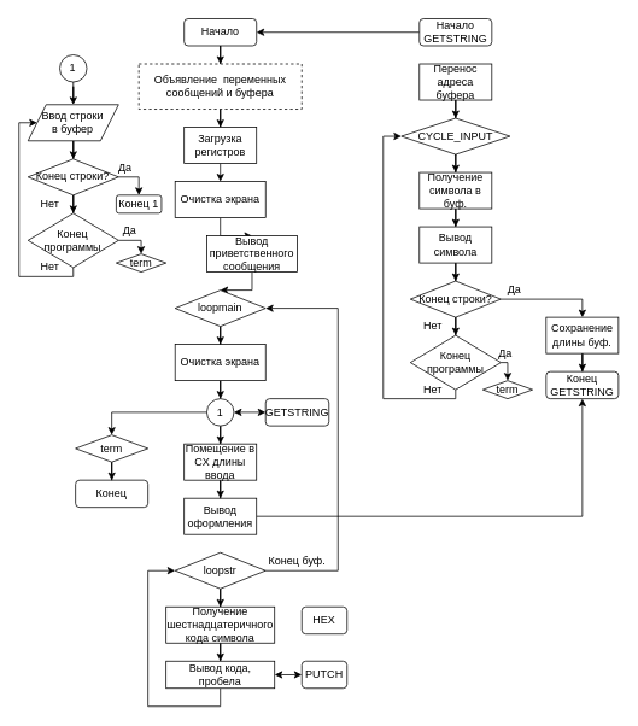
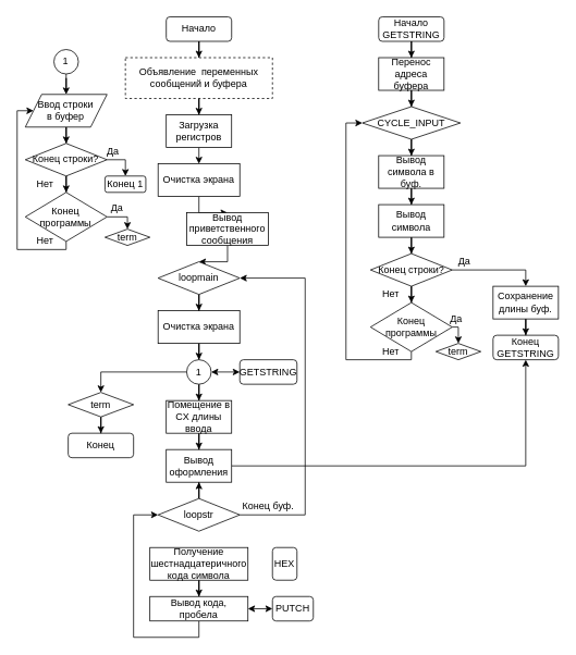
- <mxCell id="53" style="edgeStyle=orthogonalEdgeStyle;rounded=0;orthogonalLoop=1;jettySize=auto;html=1;" edge="1" parent="1" source="54" target="3"><mxGeometry relative="1" as="geometry" /></mxCell>
+ <mxCell id="53" style="edgeStyle=orthogonalEdgeStyle;rounded=0;orthogonalLoop=1;jettySize=auto;html=1;" edge="1" parent="1" source="54" target="57"><mxGeometry relative="1" as="geometry" /></mxCell>
- <mxCell id="61" value="Получение&lt;div&gt;символа в буф.&lt;/div&gt;" style="rounded=0;whiteSpace=wrap;html=1;" vertex="1" parent="1"><mxGeometry x="463" y="190" width="80" height="40" as="geometry" /></mxCell>
+ <mxCell id="61" value="Вывод&lt;div&gt;символа в буф.&lt;/div&gt;" style="rounded=0;whiteSpace=wrap;html=1;" vertex="1" parent="1"><mxGeometry x="463" y="190" width="80" height="40" as="geometry" /></mxCell>
- <mxCell id="38" style="edgeStyle=orthogonalEdgeStyle;rounded=0;orthogonalLoop=1;jettySize=auto;html=1;" edge="1" parent="1" source="40" target="44"><mxGeometry relative="1" as="geometry" /></mxCell>
+ <mxCell id="38" style="edgeStyle=orthogonalEdgeStyle;rounded=0;orthogonalLoop=1;jettySize=auto;html=1;" edge="1" parent="1" source="40" target="37"><mxGeometry relative="1" as="geometry" /></mxCell>
- <mxCell id="45" value="HEX" style="rounded=1;whiteSpace=wrap;html=1;" vertex="1" parent="1"><mxGeometry x="333" y="670" width="50" height="30" as="geometry" /></mxCell>
+ <mxCell id="45" value="HEX" style="rounded=1;whiteSpace=wrap;html=1;" vertex="1" parent="1"><mxGeometry x="333" y="670" width="30" height="40" as="geometry" /></mxCell>
